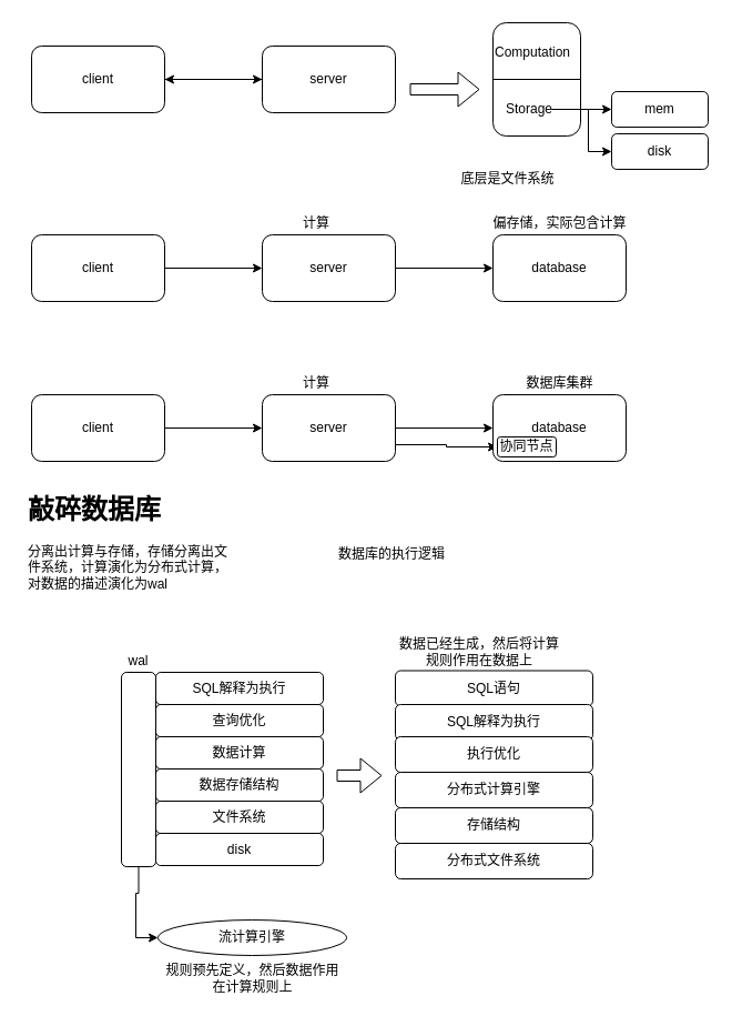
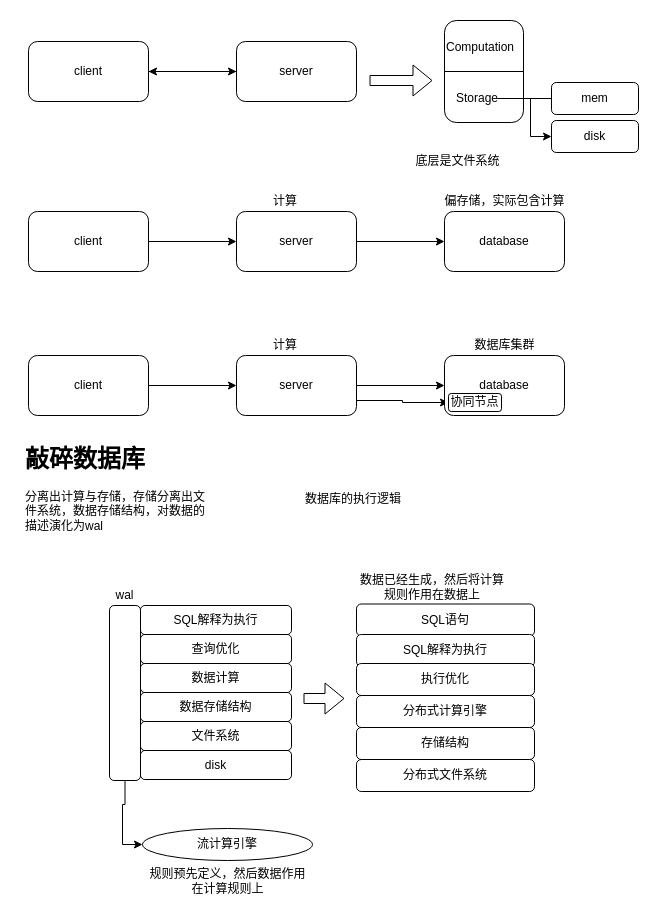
- <mxCell id="9" style="edgeStyle=orthogonalEdgeStyle;rounded=0;orthogonalLoop=1;jettySize=auto;html=1;entryX=0;entryY=0.5;entryDx=0;entryDy=0;" edge="1" parent="1" source="11" target="12"><mxGeometry relative="1" as="geometry" /></mxCell>
+ <mxCell id="9" style="edgeStyle=orthogonalEdgeStyle;rounded=0;orthogonalLoop=1;jettySize=auto;html=1;entryX=0;entryY=0.5;entryDx=0;entryDy=0;endArrow=none;" edge="1" parent="1" source="11" target="12"><mxGeometry relative="1" as="geometry" /></mxCell>
- <mxCell id="32" value="&lt;h1&gt;敲碎数据库&lt;/h1&gt;&lt;p&gt;分离出计算与存储，存储分离出文件系统，计算演化为分布式计算，对数据的描述演化为wal&lt;/p&gt;" style="text;html=1;strokeColor=none;fillColor=none;spacing=5;spacingTop=-20;whiteSpace=wrap;overflow=hidden;rounded=0;" vertex="1" parent="1"><mxGeometry x="20" y="439" width="190" height="102" as="geometry" /></mxCell>
+ <mxCell id="32" value="&lt;h1&gt;敲碎数据库&lt;/h1&gt;&lt;p&gt;分离出计算与存储，存储分离出文件系统，数据存储结构，对数据的描述演化为wal&lt;/p&gt;" style="text;html=1;strokeColor=none;fillColor=none;spacing=5;spacingTop=-20;whiteSpace=wrap;overflow=hidden;rounded=0;" vertex="1" parent="1"><mxGeometry x="20" y="439" width="190" height="102" as="geometry" /></mxCell>
